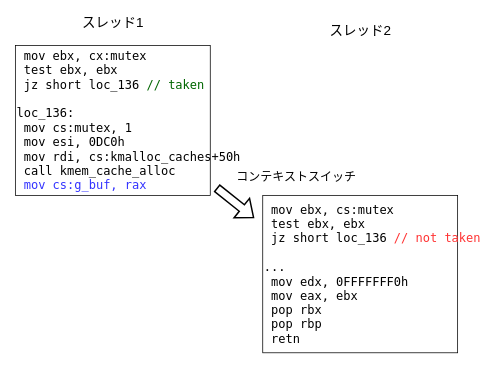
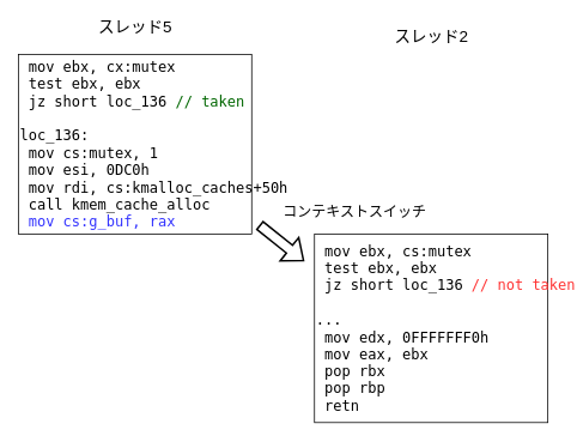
- <mxCell id="2" value="&lt;font style=&quot;font-size: 18px&quot;&gt;スレッド1&lt;/font&gt;" style="text;html=1;align=center;verticalAlign=middle;resizable=0;points=[];autosize=1;strokeColor=none;fillColor=none;" vertex="1" parent="1"><mxGeometry x="100" y="20" width="100" height="20" as="geometry" /></mxCell>
+ <mxCell id="2" value="&lt;font style=&quot;font-size: 18px&quot;&gt;スレッド5&lt;/font&gt;" style="text;html=1;align=center;verticalAlign=middle;resizable=0;points=[];autosize=1;strokeColor=none;fillColor=none;" vertex="1" parent="1"><mxGeometry x="100" y="20" width="100" height="20" as="geometry" /></mxCell>
